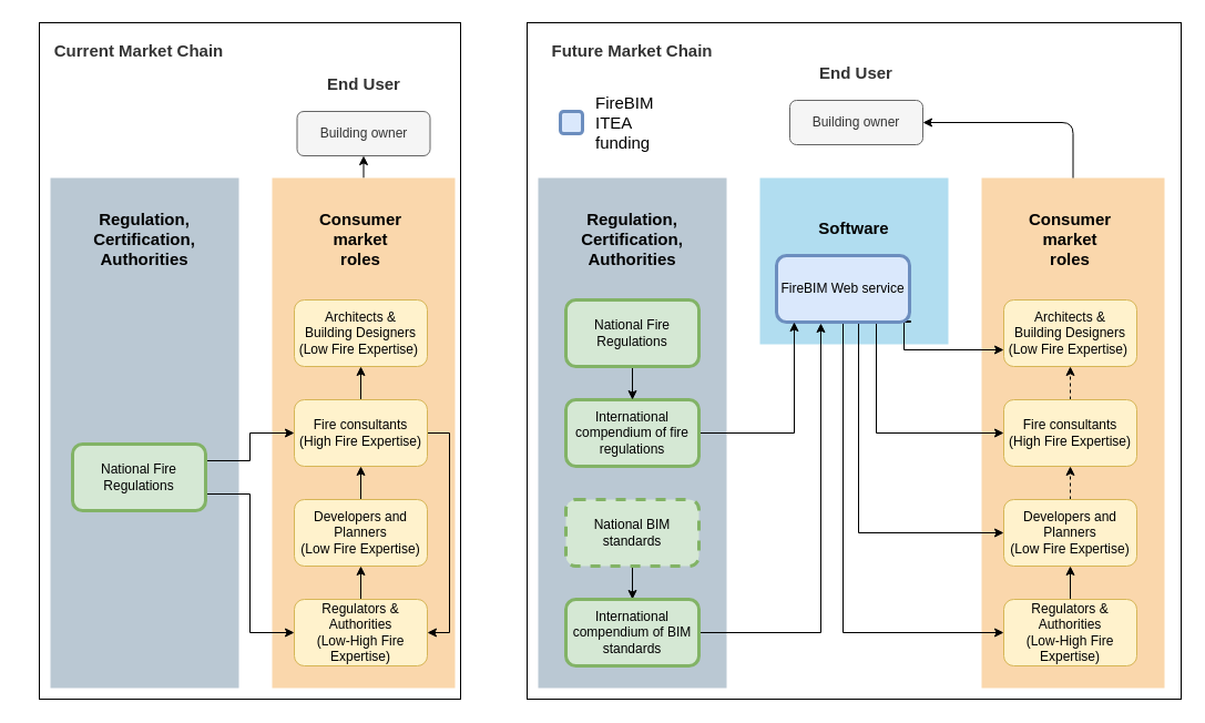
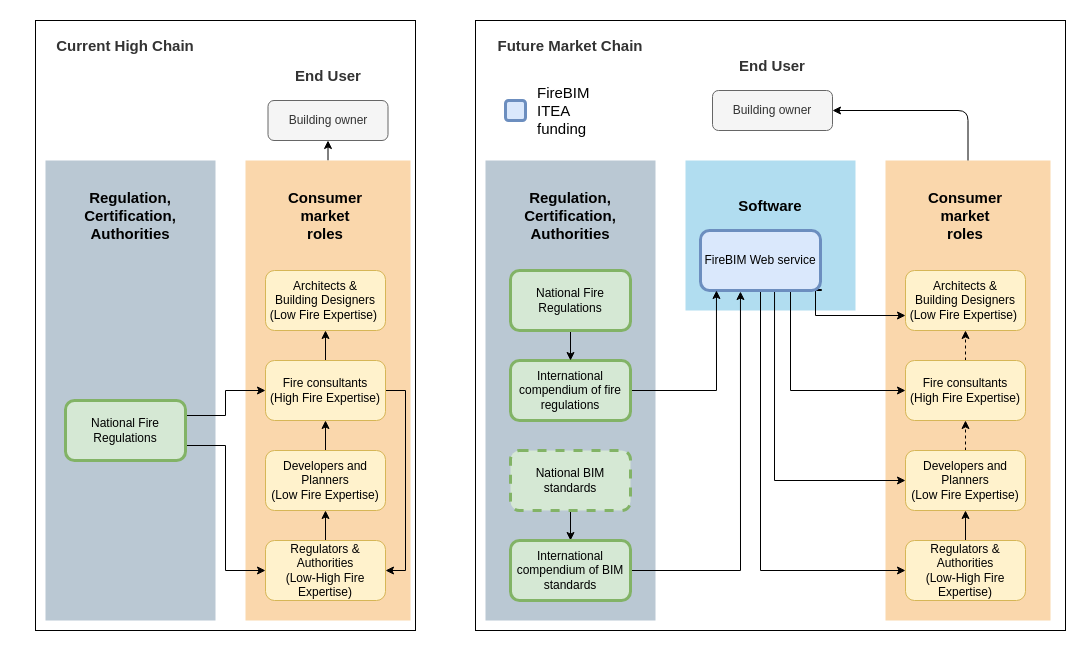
- <mxCell id="54" value="&lt;font style=&quot;font-size: 15px&quot;&gt;Current Market Chain&lt;/font&gt;" style="rounded=1;whiteSpace=wrap;html=1;arcSize=50;fillColor=none;strokeColor=none;fontColor=#333333;fontStyle=1" vertex="1" parent="1"><mxGeometry x="20" y="20" width="210" height="50" as="geometry" /></mxCell>
+ <mxCell id="54" value="&lt;font style=&quot;font-size: 15px&quot;&gt;Current High Chain&lt;/font&gt;" style="rounded=1;whiteSpace=wrap;html=1;arcSize=50;fillColor=none;strokeColor=none;fontColor=#333333;fontStyle=1" vertex="1" parent="1"><mxGeometry x="20" y="20" width="210" height="50" as="geometry" /></mxCell>
